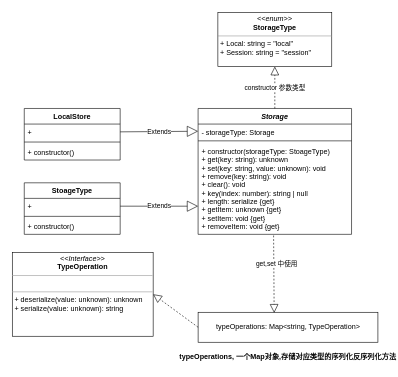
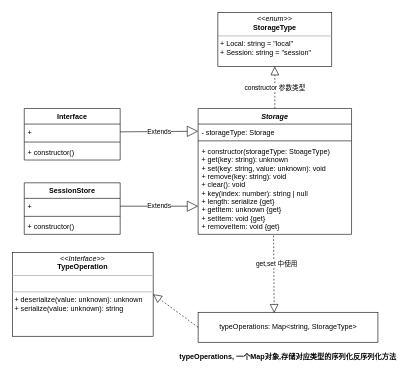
- <mxCell id="10" value="LocalStore" style="swimlane;fontStyle=1;align=center;verticalAlign=top;childLayout=stackLayout;horizontal=1;startSize=26;horizontalStack=0;resizeParent=1;resizeParentMax=0;resizeLast=0;collapsible=1;marginBottom=0;" parent="1" vertex="1"><mxGeometry x="40" y="180" width="160" height="86" as="geometry" /></mxCell>
+ <mxCell id="10" value="Interface" style="swimlane;fontStyle=1;align=center;verticalAlign=top;childLayout=stackLayout;horizontal=1;startSize=26;horizontalStack=0;resizeParent=1;resizeParentMax=0;resizeLast=0;collapsible=1;marginBottom=0;" parent="1" vertex="1"><mxGeometry x="40" y="180" width="160" height="86" as="geometry" /></mxCell>
- <mxCell id="6" value="StoageType" style="swimlane;fontStyle=1;align=center;verticalAlign=top;childLayout=stackLayout;horizontal=1;startSize=26;horizontalStack=0;resizeParent=1;resizeParentMax=0;resizeLast=0;collapsible=1;marginBottom=0;" parent="1" vertex="1"><mxGeometry x="40" y="304" width="160" height="86" as="geometry" /></mxCell>
+ <mxCell id="6" value="SessionStore" style="swimlane;fontStyle=1;align=center;verticalAlign=top;childLayout=stackLayout;horizontal=1;startSize=26;horizontalStack=0;resizeParent=1;resizeParentMax=0;resizeLast=0;collapsible=1;marginBottom=0;" parent="1" vertex="1"><mxGeometry x="40" y="304" width="160" height="86" as="geometry" /></mxCell>
- <mxCell id="17" value="typeOperations: Map&amp;lt;string, TypeOperation&amp;gt;" style="html=1;" parent="1" vertex="1"><mxGeometry x="330" y="520" width="300" height="50" as="geometry" /></mxCell>
+ <mxCell id="17" value="typeOperations: Map&amp;lt;string, StorageType&amp;gt;" style="html=1;" parent="1" vertex="1"><mxGeometry x="330" y="520" width="300" height="50" as="geometry" /></mxCell>
